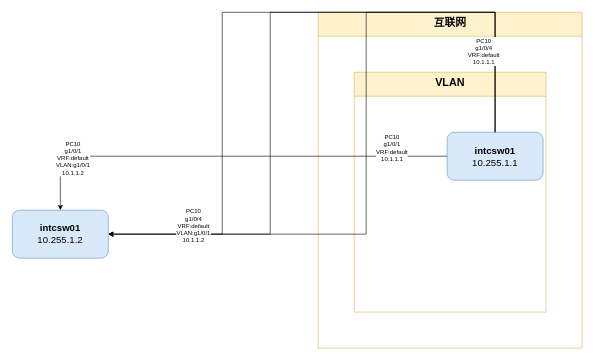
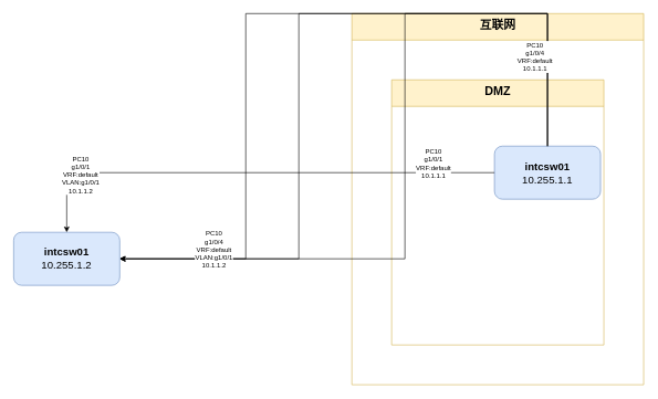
- <mxCell id="3" value="VLAN" style="swimlane;fontStyle=1;align=center;verticalAlign=top;horizontal=1;startSize=40;collapsible=0;marginBottom=0;fillColor=#fff2cc;strokeColor=#d6b656;fontSize=18;" parent="2" vertex="1" data_type="region" data_name="DMZ" data_parent_name="互联网"><mxGeometry x="60" y="100" width="320" height="400" as="geometry" /></mxCell>
+ <mxCell id="3" value="DMZ" style="swimlane;fontStyle=1;align=center;verticalAlign=top;horizontal=1;startSize=40;collapsible=0;marginBottom=0;fillColor=#fff2cc;strokeColor=#d6b656;fontSize=18;" parent="2" vertex="1" data_type="region" data_name="DMZ" data_parent_name="互联网"><mxGeometry x="60" y="100" width="320" height="400" as="geometry" /></mxCell>
